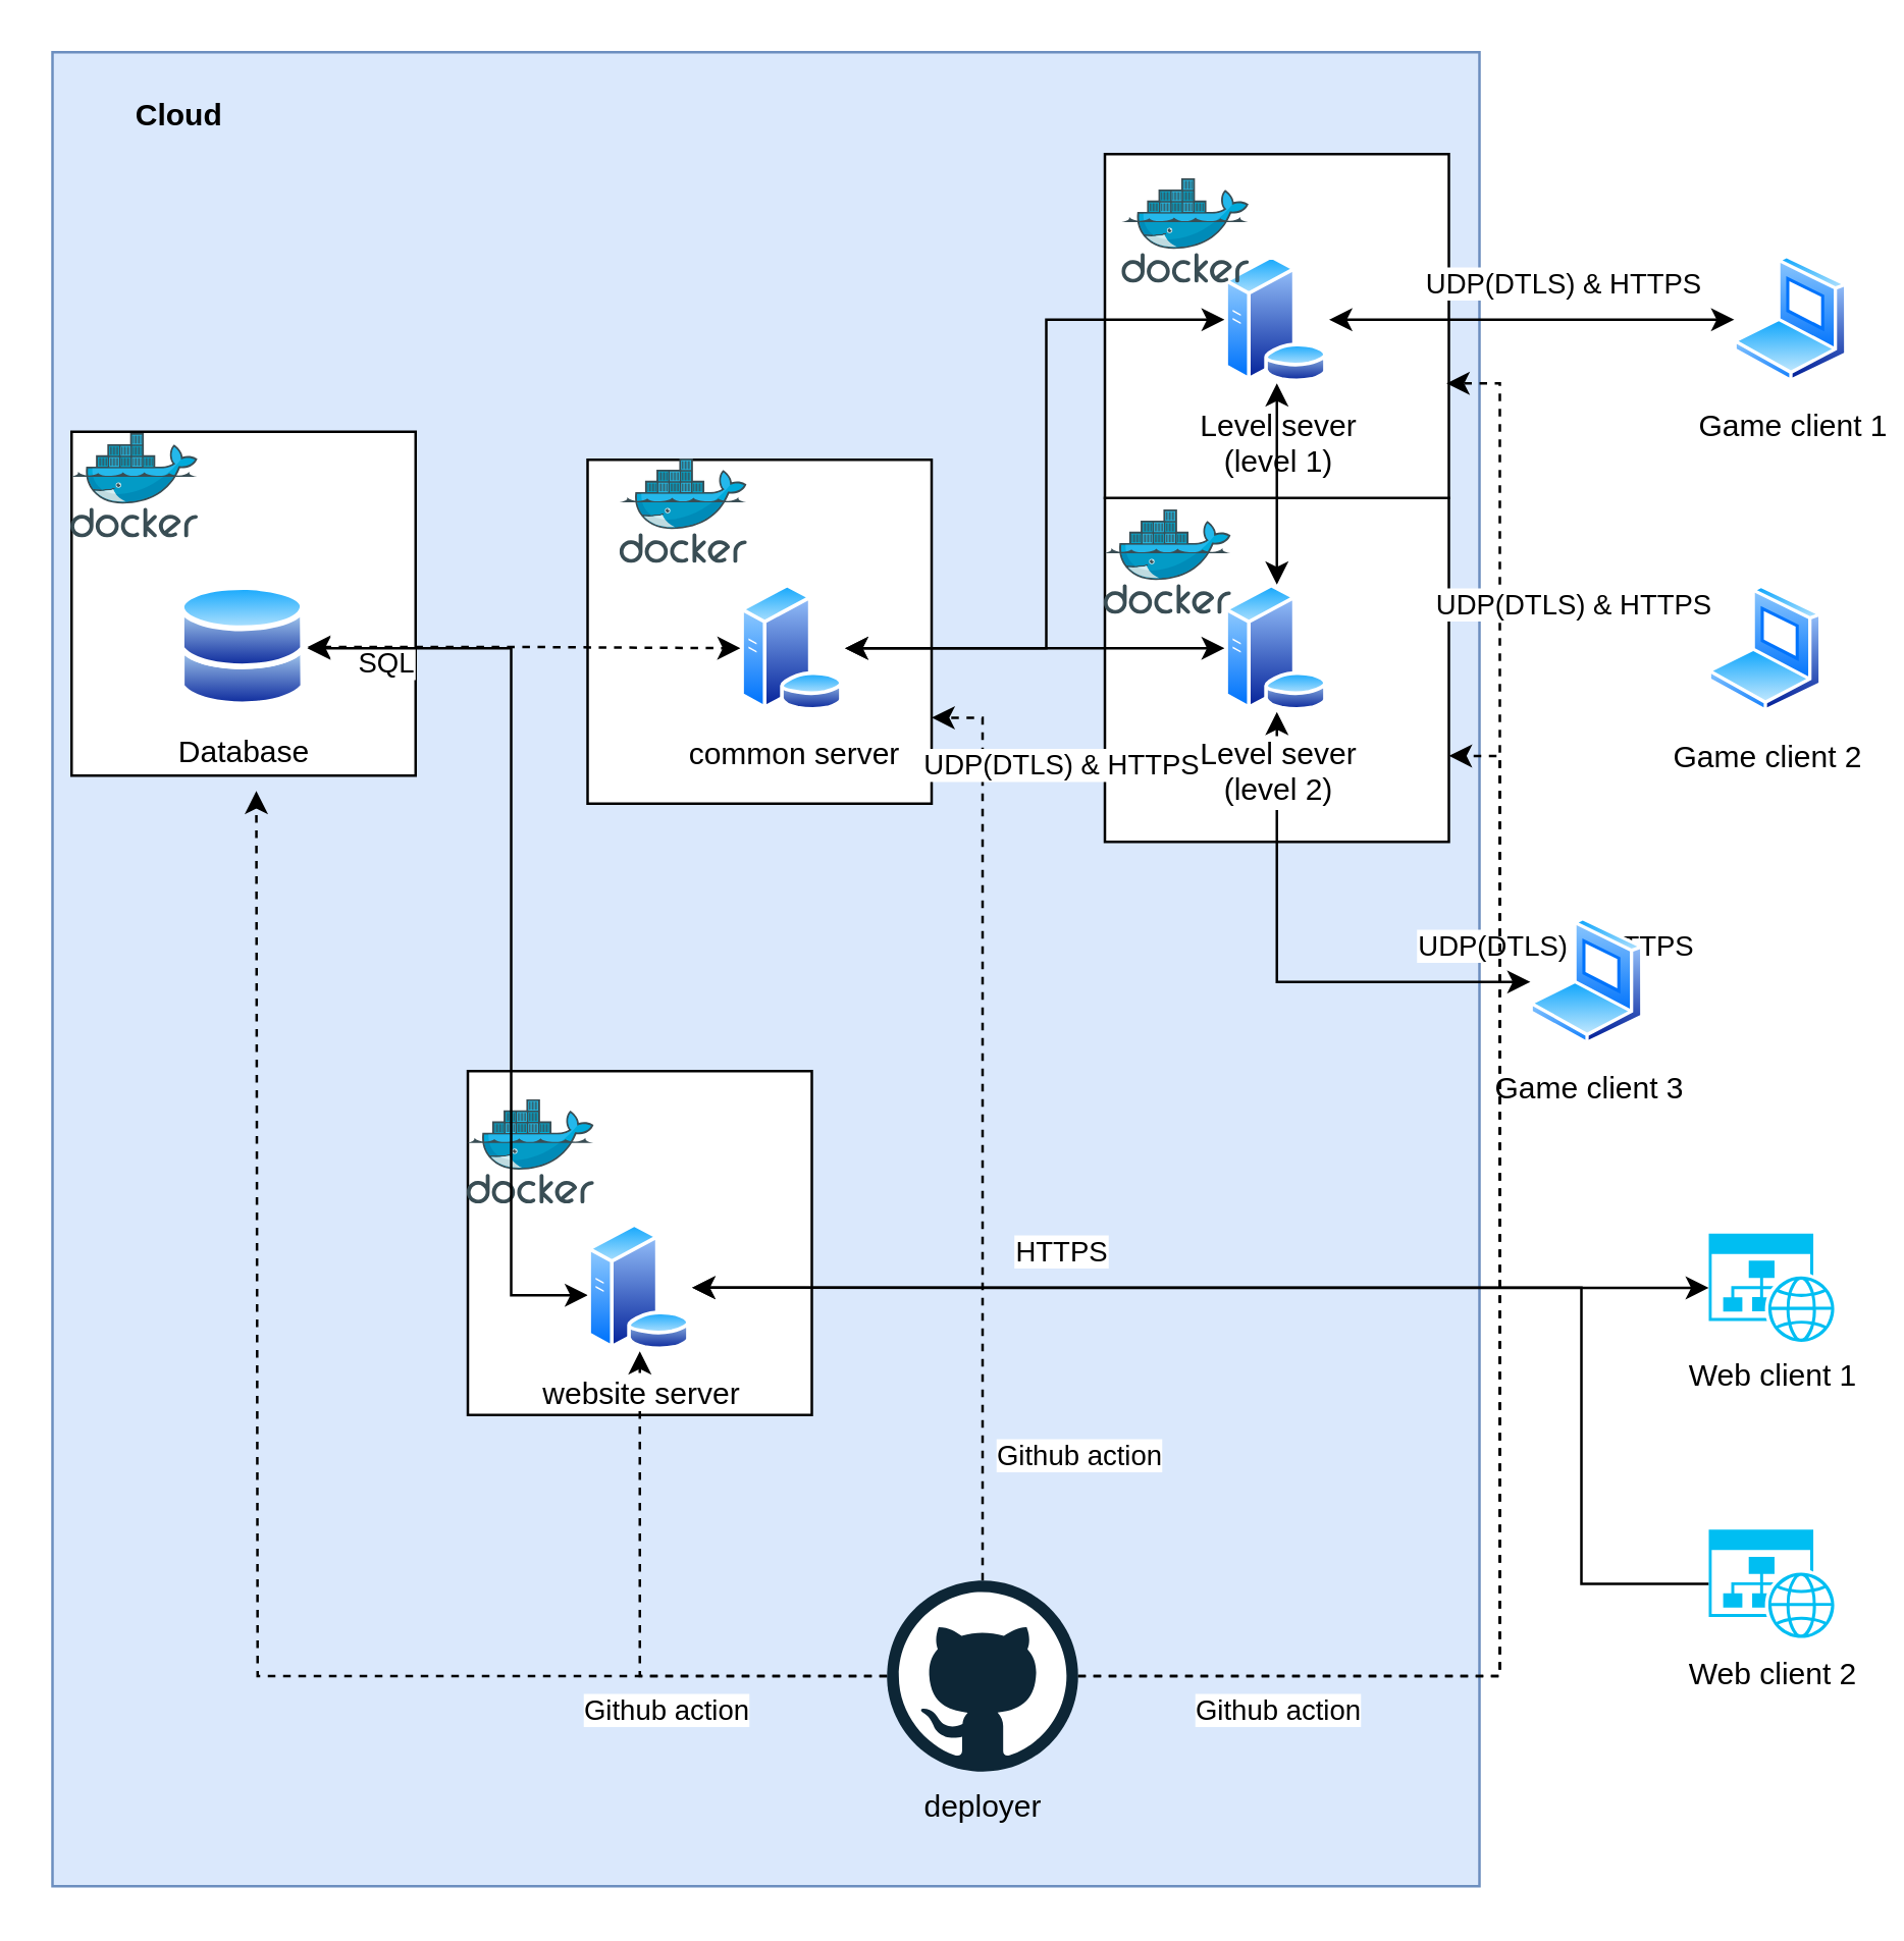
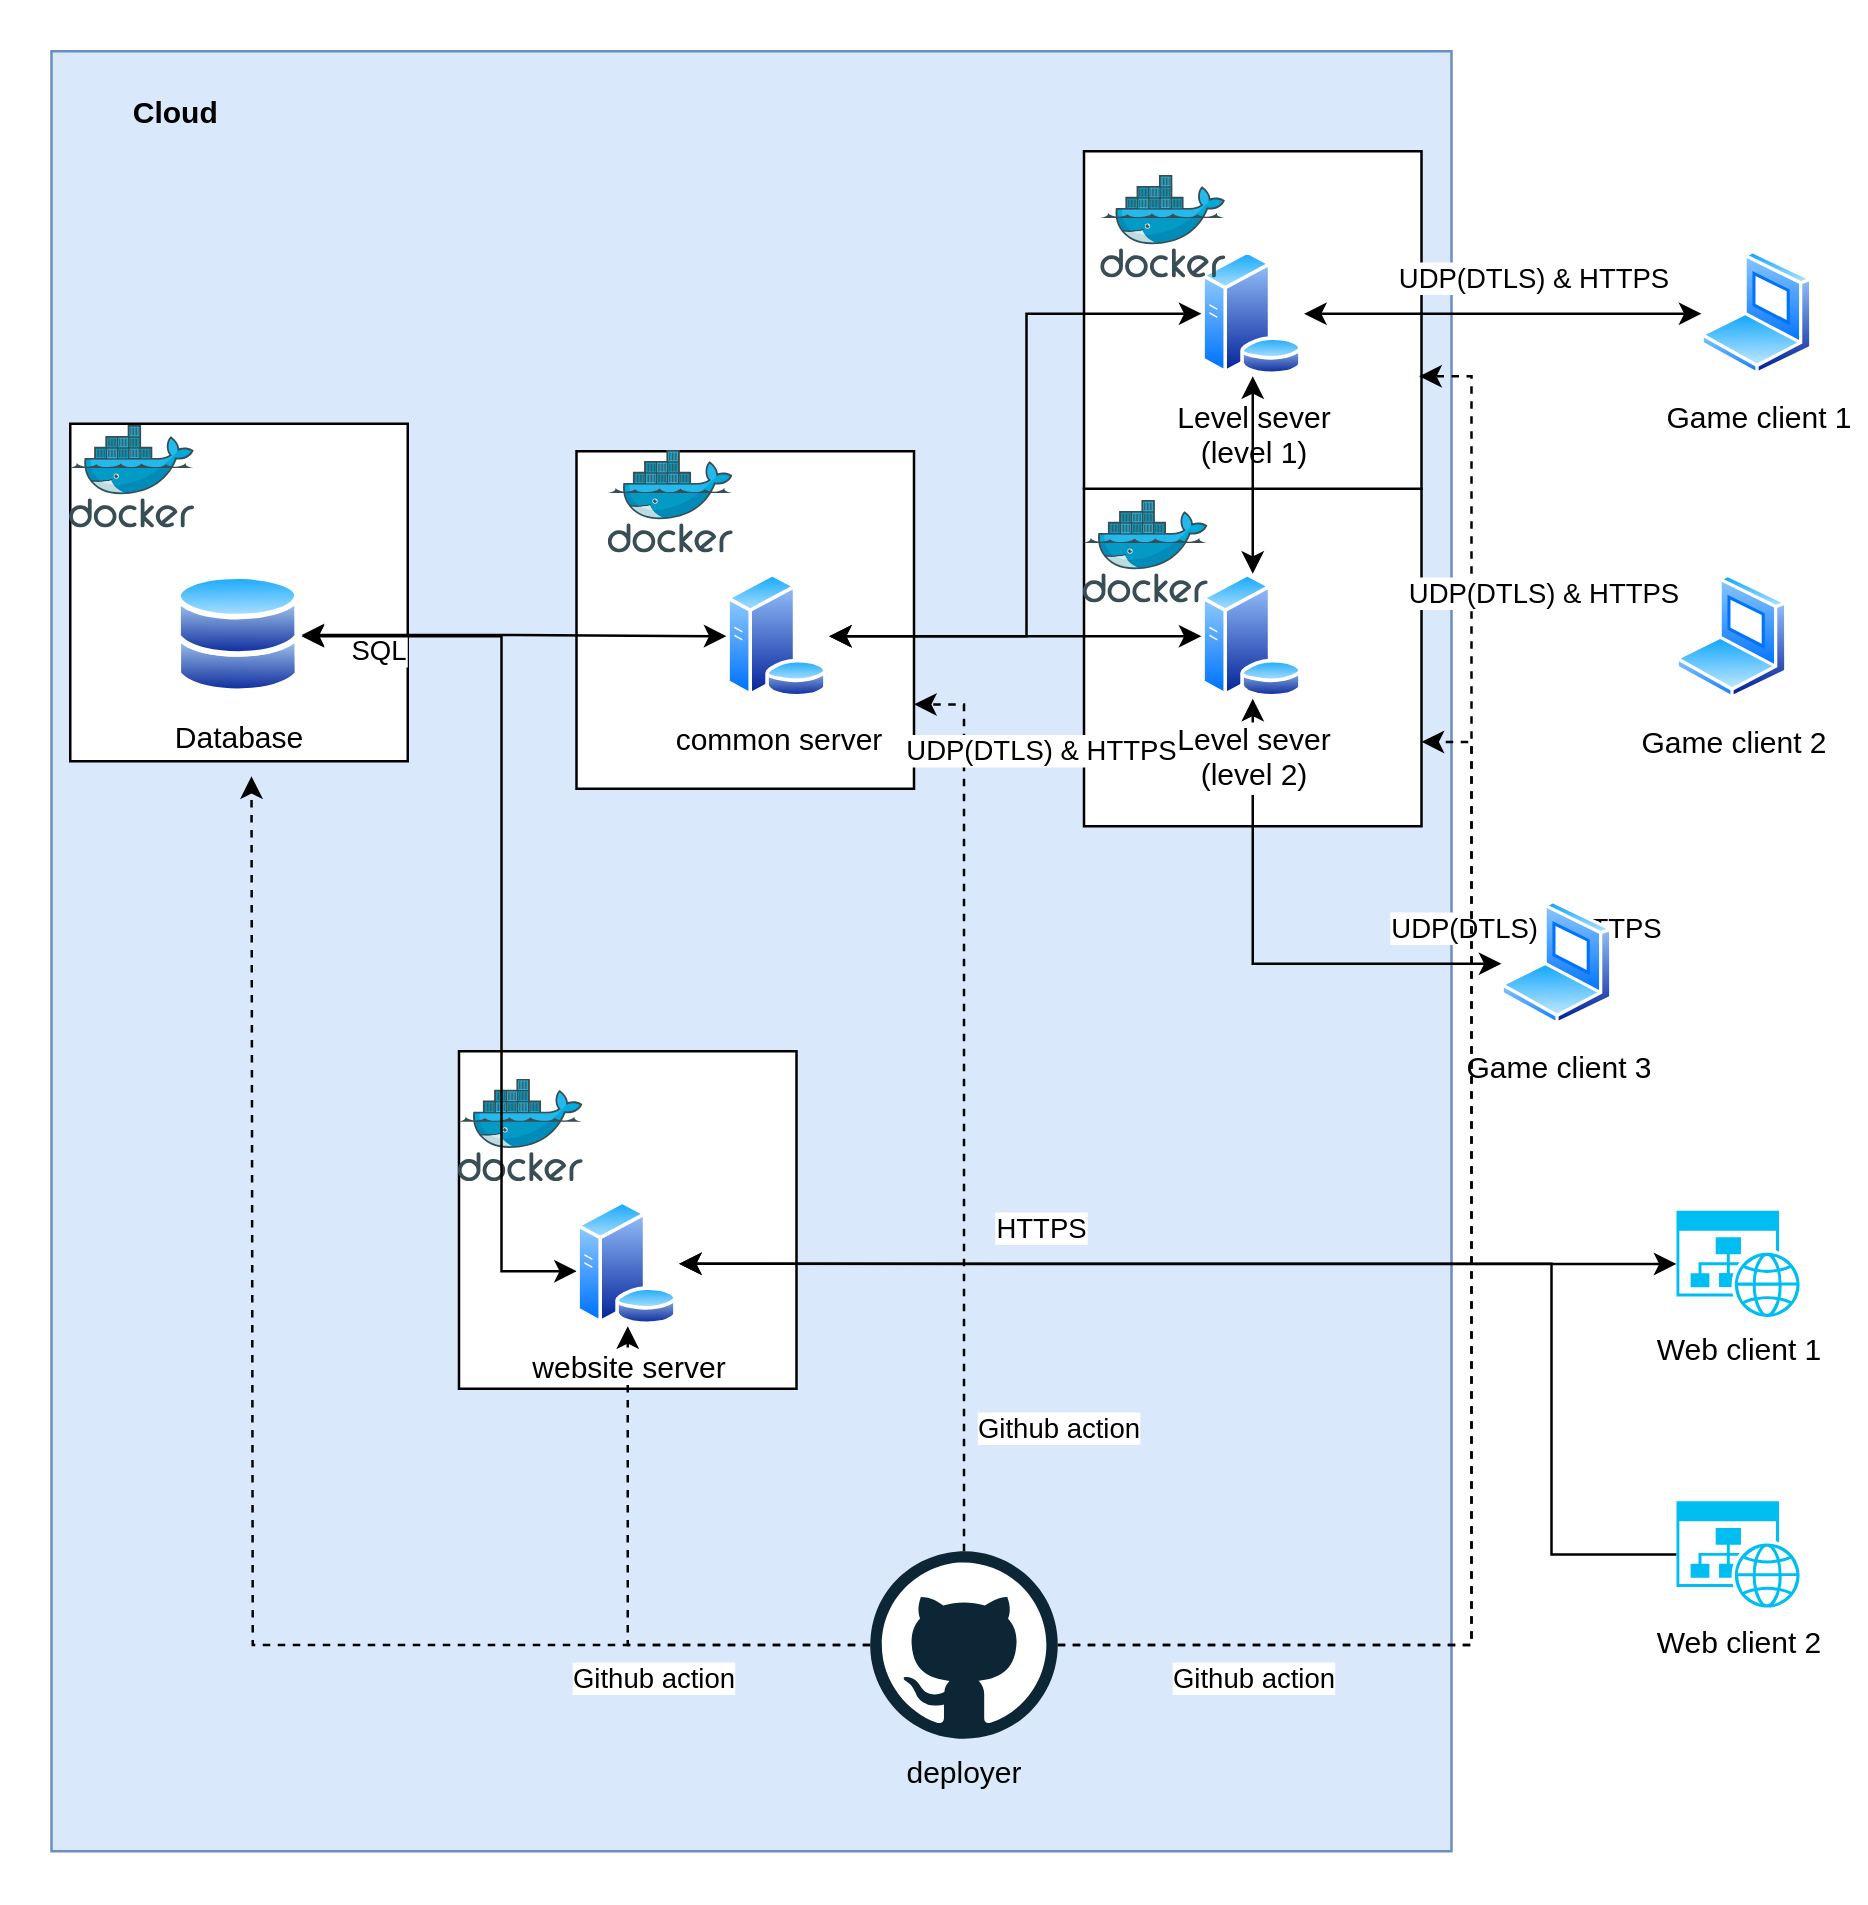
- <mxCell id="9" style="edgeStyle=orthogonalEdgeStyle;rounded=0;orthogonalLoop=1;jettySize=auto;html=1;entryX=0;entryY=0.5;entryDx=0;entryDy=0;startArrow=classic;startFill=1;dashed=1;" edge="1" parent="1" source="11" target="13"><mxGeometry relative="1" as="geometry" /></mxCell>
+ <mxCell id="9" style="edgeStyle=orthogonalEdgeStyle;rounded=0;orthogonalLoop=1;jettySize=auto;html=1;entryX=0;entryY=0.5;entryDx=0;entryDy=0;startArrow=classic;startFill=1;" edge="1" parent="1" source="11" target="13"><mxGeometry relative="1" as="geometry" /></mxCell>
